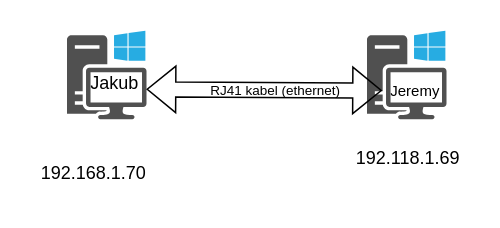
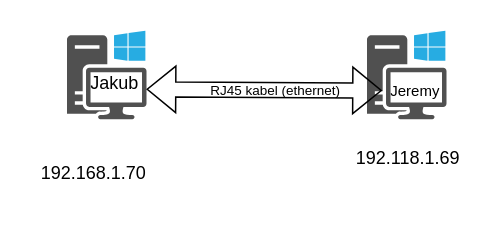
- <mxCell id="9" value="RJ41 kabel (ethernet)" style="text;strokeColor=none;fillColor=none;align=left;verticalAlign=middle;spacingLeft=4;spacingRight=4;overflow=hidden;points=[[0,0.5],[1,0.5]];portConstraint=eastwest;rotatable=0;whiteSpace=wrap;html=1;fontSize=9;" vertex="1" parent="1"><mxGeometry x="134" y="45" width="120" height="30" as="geometry" /></mxCell>
+ <mxCell id="9" value="RJ45 kabel (ethernet)" style="text;strokeColor=none;fillColor=none;align=left;verticalAlign=middle;spacingLeft=4;spacingRight=4;overflow=hidden;points=[[0,0.5],[1,0.5]];portConstraint=eastwest;rotatable=0;whiteSpace=wrap;html=1;fontSize=9;" vertex="1" parent="1"><mxGeometry x="134" y="45" width="120" height="30" as="geometry" /></mxCell>
